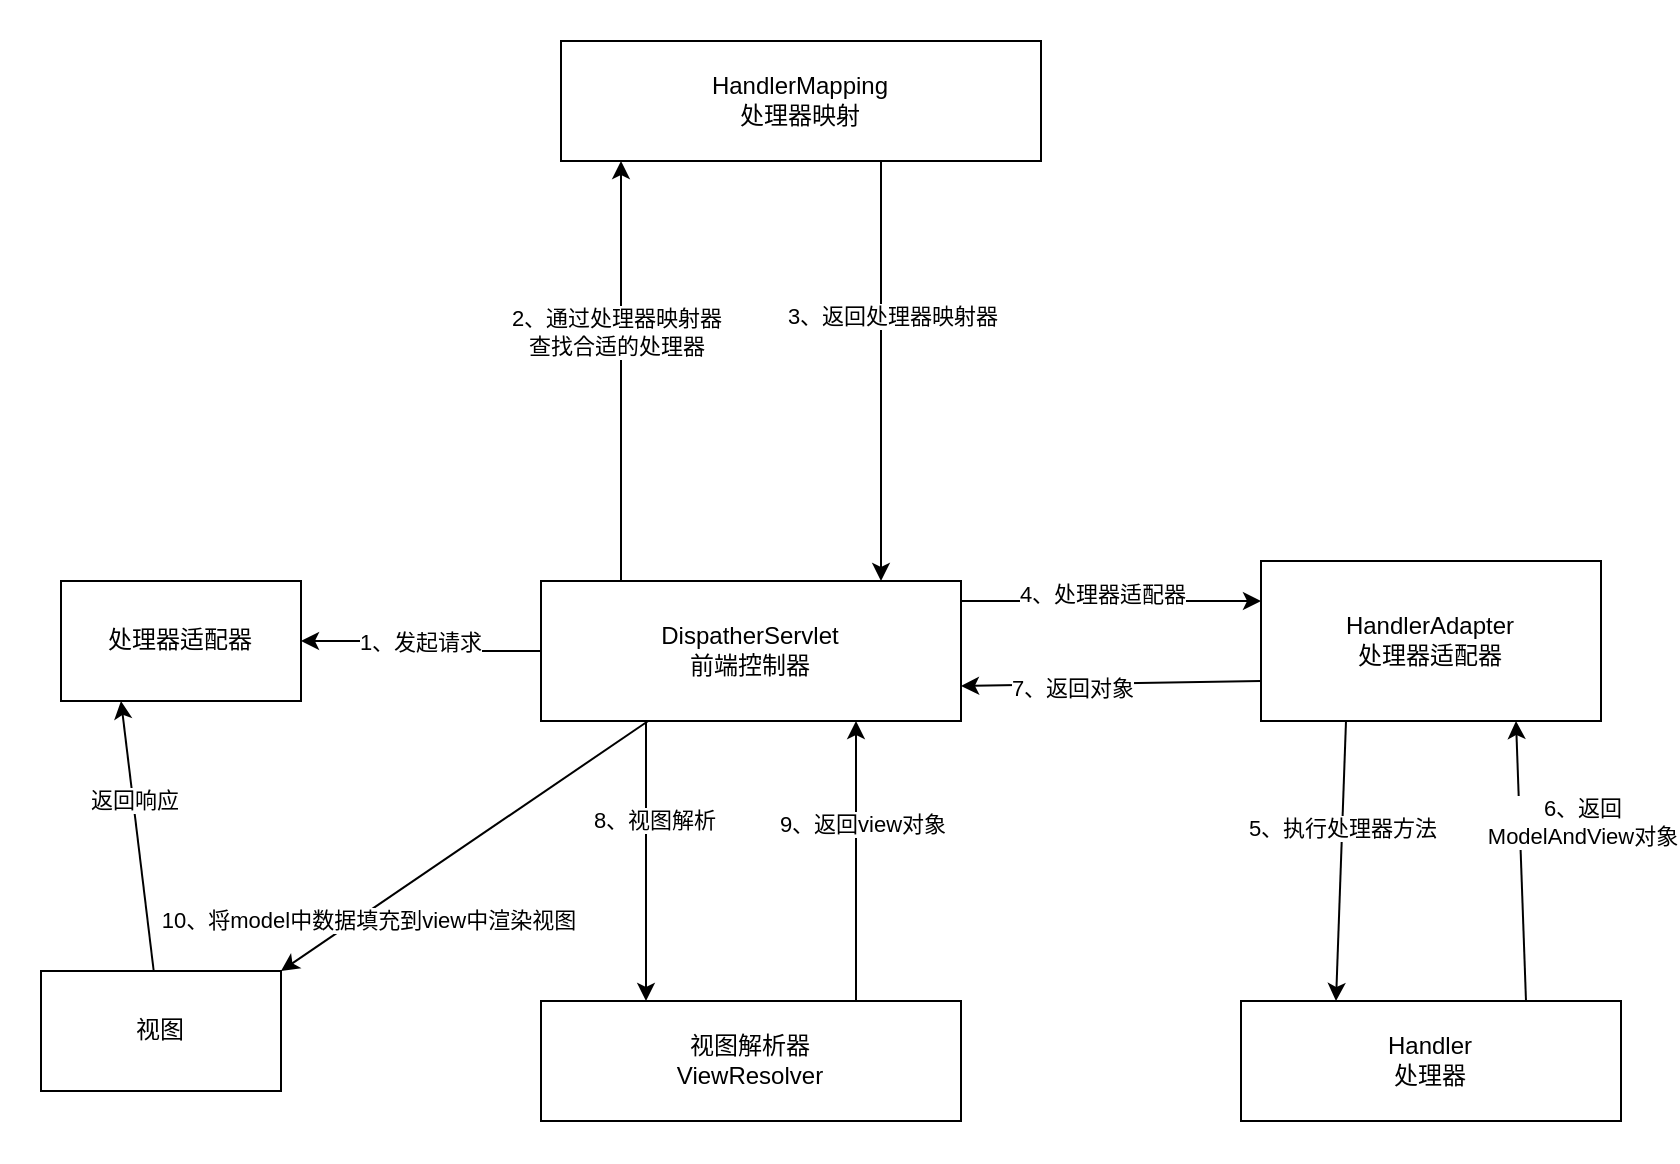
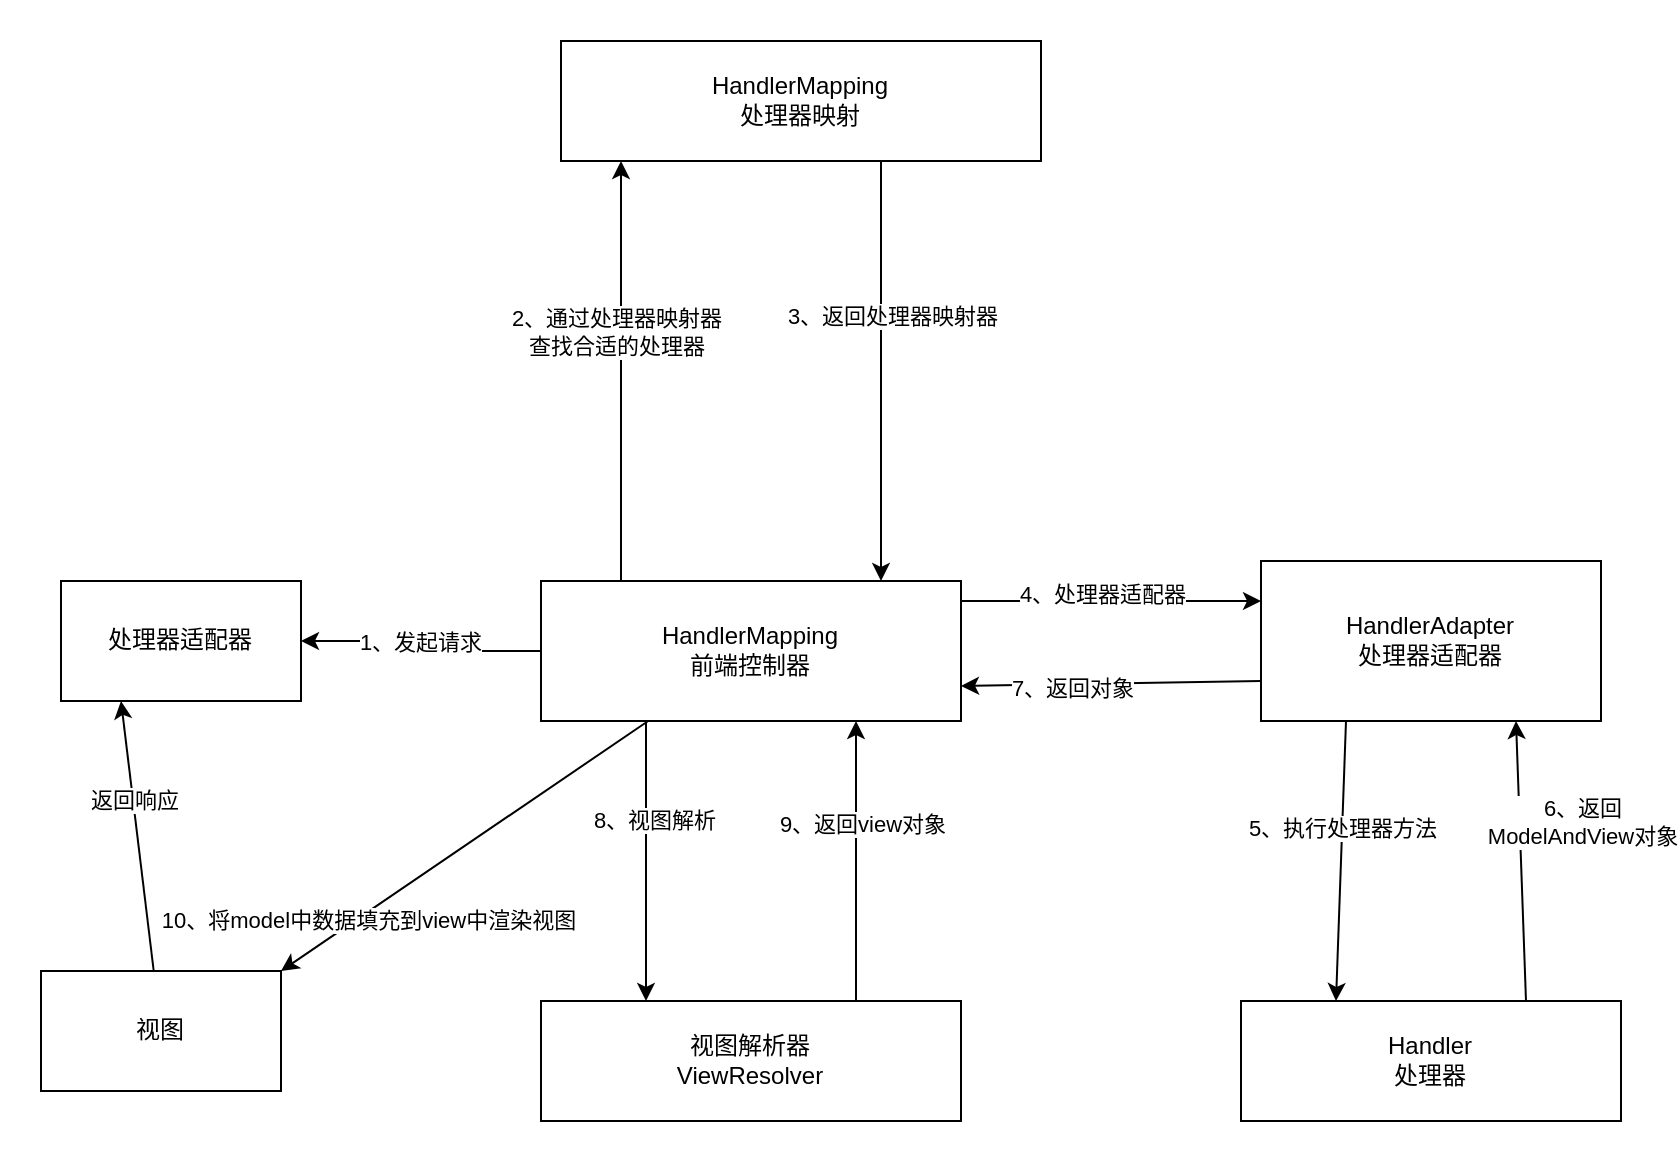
- <mxCell id="12" value="DispatherServlet&lt;br&gt;前端控制器" style="rounded=0;whiteSpace=wrap;html=1;" vertex="1" parent="1"><mxGeometry x="270" y="290" width="210" height="70" as="geometry" /></mxCell>
+ <mxCell id="12" value="HandlerMapping&lt;br&gt;前端控制器" style="rounded=0;whiteSpace=wrap;html=1;" vertex="1" parent="1"><mxGeometry x="270" y="290" width="210" height="70" as="geometry" /></mxCell>
